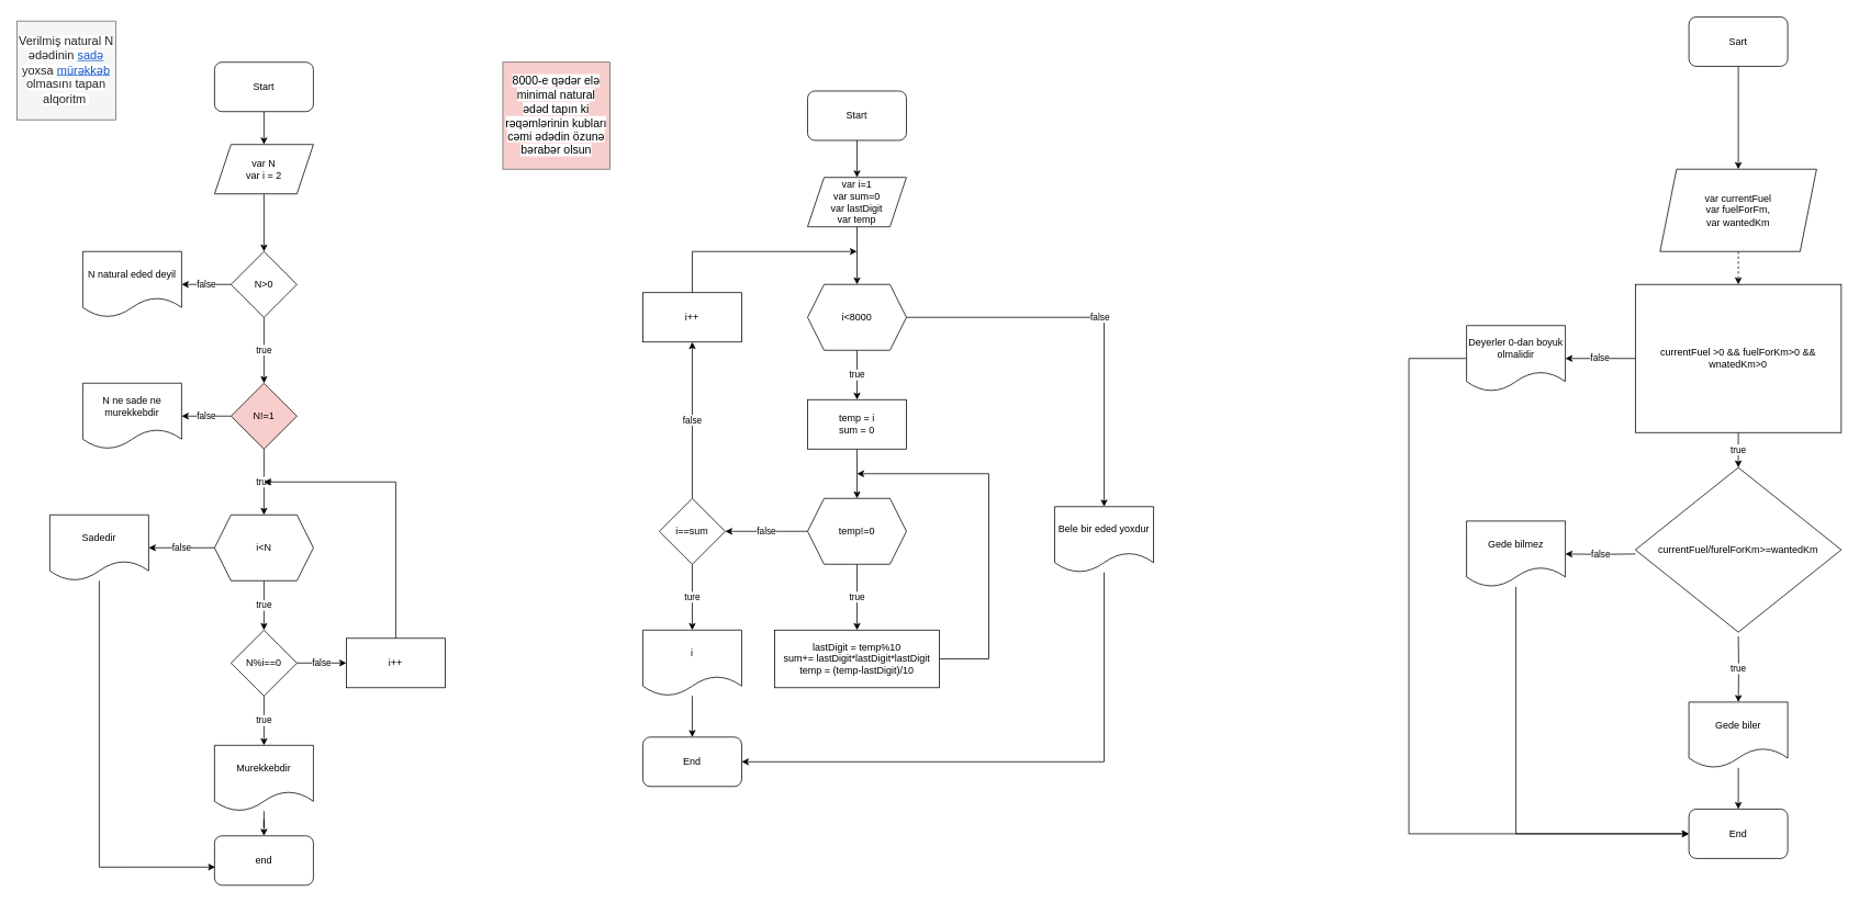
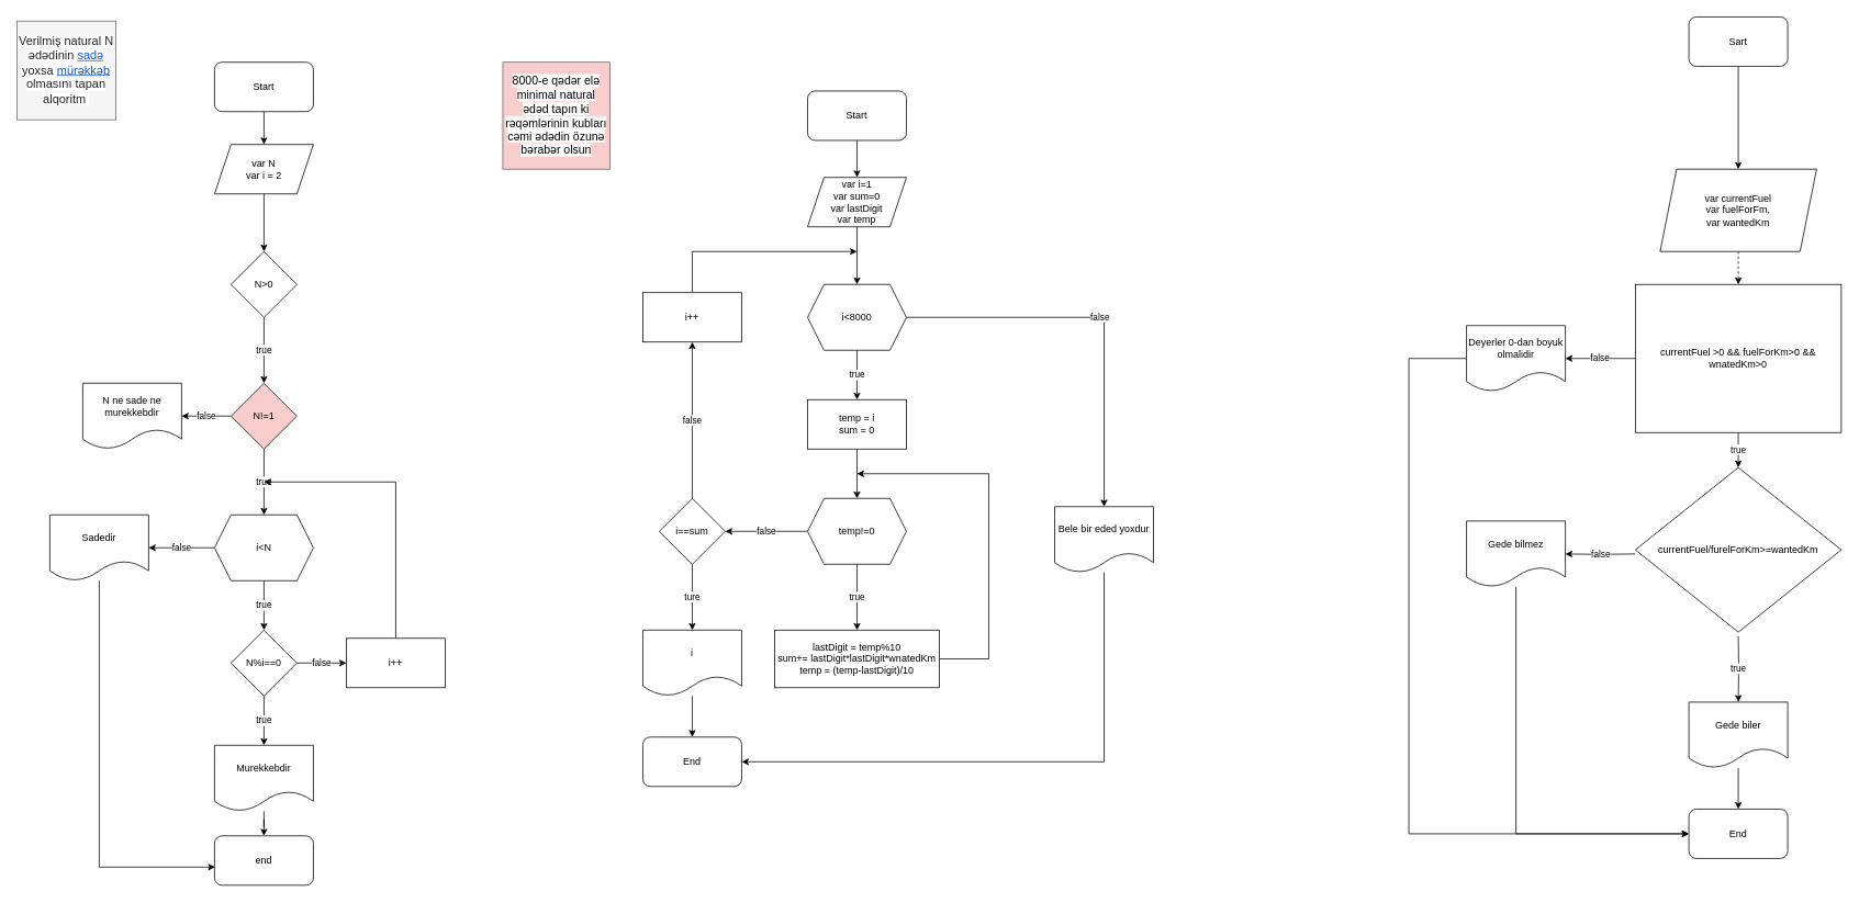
- <mxCell id="10" value="N natural eded deyil" style="shape=document;whiteSpace=wrap;html=1;boundedLbl=1;" vertex="1" parent="1"><mxGeometry x="100" y="305" width="120" height="80" as="geometry" /></mxCell>
- <mxCell id="7" value="false" style="edgeStyle=orthogonalEdgeStyle;rounded=0;orthogonalLoop=1;jettySize=auto;html=1;" edge="1" parent="1" source="9" target="10"><mxGeometry relative="1" as="geometry" /></mxCell>
- <mxCell id="40" value="lastDigit = temp%10&lt;br&gt;sum+= lastDigit*lastDigit*lastDigit&lt;br&gt;temp = (temp-lastDigit)/10" style="whiteSpace=wrap;html=1;" vertex="1" parent="1"><mxGeometry x="940" y="765" width="200" height="70" as="geometry" /></mxCell>
+ <mxCell id="40" value="lastDigit = temp%10&lt;br&gt;sum+= lastDigit*lastDigit*wnatedKm&lt;br&gt;temp = (temp-lastDigit)/10" style="whiteSpace=wrap;html=1;" vertex="1" parent="1"><mxGeometry x="940" y="765" width="200" height="70" as="geometry" /></mxCell>
